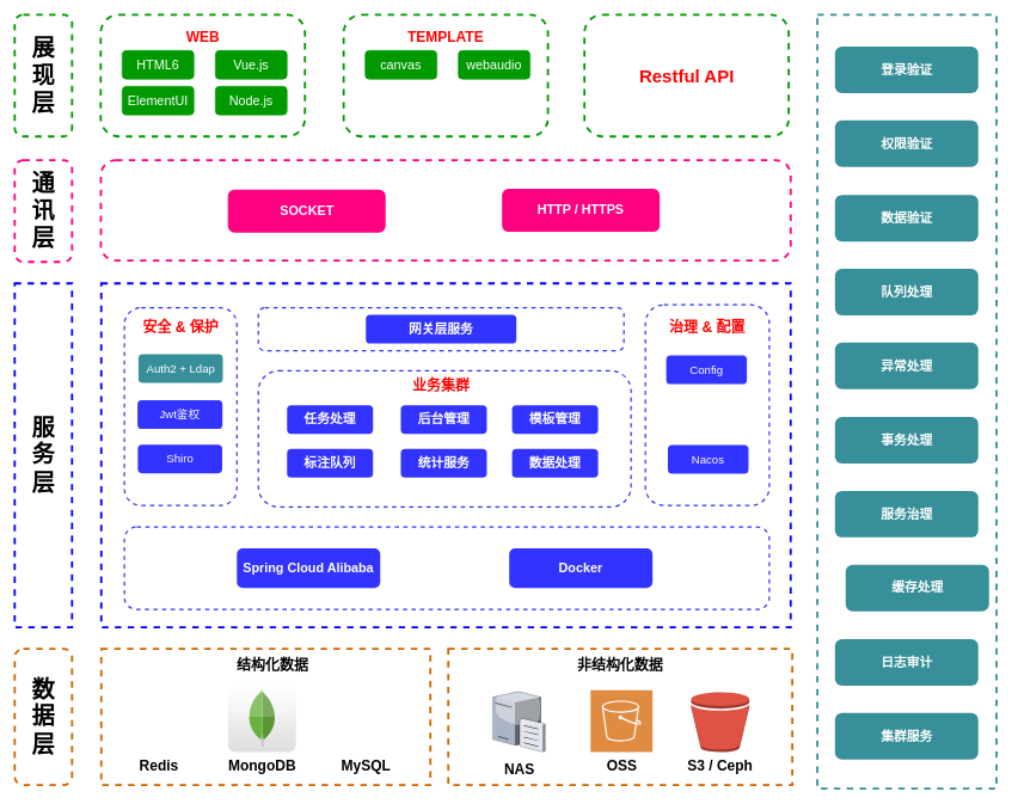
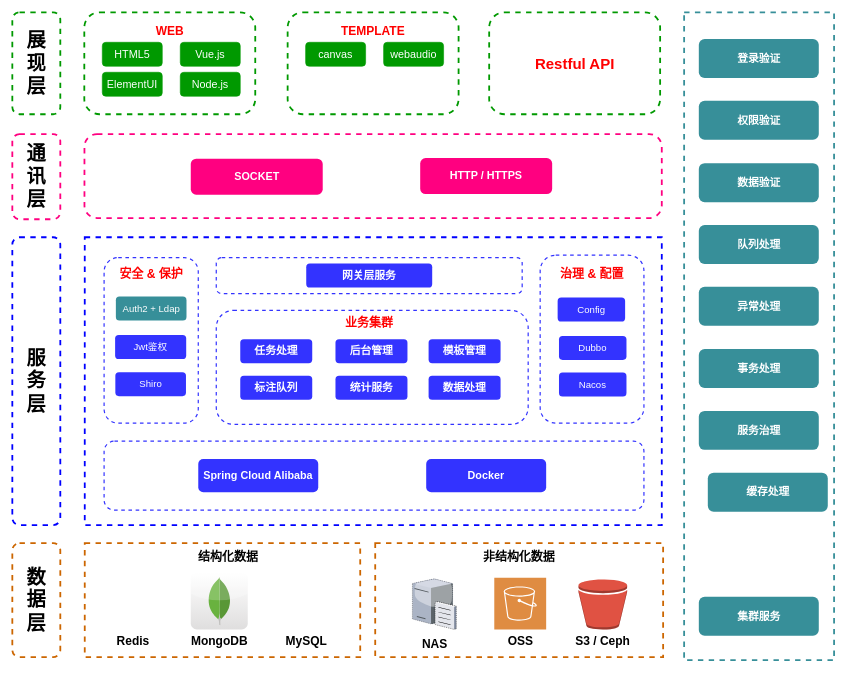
- <mxCell id="6" value="HTML6" style="rounded=1;whiteSpace=wrap;html=1;fontSize=18;fillColor=#009900;fontColor=#FFFFFF;strokeColor=#009900;" parent="1" vertex="1"><mxGeometry x="170" y="70" width="100" height="40" as="geometry" /></mxCell>
+ <mxCell id="6" value="HTML5" style="rounded=1;whiteSpace=wrap;html=1;fontSize=18;fillColor=#009900;fontColor=#FFFFFF;strokeColor=#009900;" parent="1" vertex="1"><mxGeometry x="170" y="70" width="100" height="40" as="geometry" /></mxCell>
+ <mxCell id="26" value="Dubbo" style="rounded=1;whiteSpace=wrap;html=1;fontSize=16;fontColor=#FFFFFF;strokeColor=none;fillColor=#3333FF;" parent="1" vertex="1"><mxGeometry x="931.38" y="559.5" width="112.5" height="40" as="geometry" /></mxCell>
- <mxCell id="59" value="服&lt;br&gt;务&lt;br&gt;层" style="whiteSpace=wrap;html=1;shadow=0;glass=0;dashed=1;labelBackgroundColor=#FFFFFF;sketch=0;strokeWidth=3;fontSize=32;fillColor=none;fontStyle=1;strokeColor=#0000FF;rounded=0;" parent="1" vertex="1"><mxGeometry x="20" y="395" width="80" height="480" as="geometry" /></mxCell>
+ <mxCell id="59" value="服&lt;br&gt;务&lt;br&gt;层" style="rounded=1;whiteSpace=wrap;html=1;shadow=0;glass=0;dashed=1;labelBackgroundColor=#FFFFFF;sketch=0;strokeWidth=3;fontSize=32;fillColor=none;fontStyle=1;strokeColor=#0000FF;" parent="1" vertex="1"><mxGeometry x="20" y="395" width="80" height="480" as="geometry" /></mxCell>
- <mxCell id="56" value="日志审计" style="rounded=1;whiteSpace=wrap;html=1;glass=0;fontSize=18;fontStyle=1;strokeColor=none;fontColor=#FFFFFF;fillColor=#378F99;" parent="1" vertex="1"><mxGeometry x="1164.5" y="891.5" width="200" height="65" as="geometry" /></mxCell>
